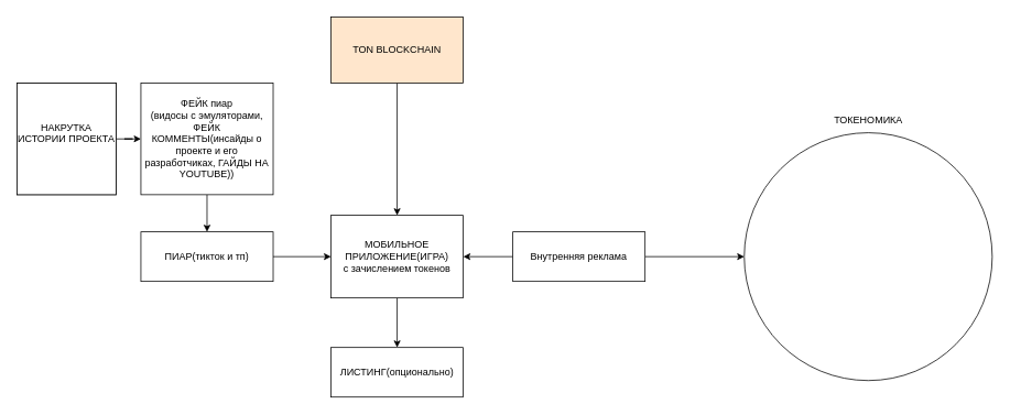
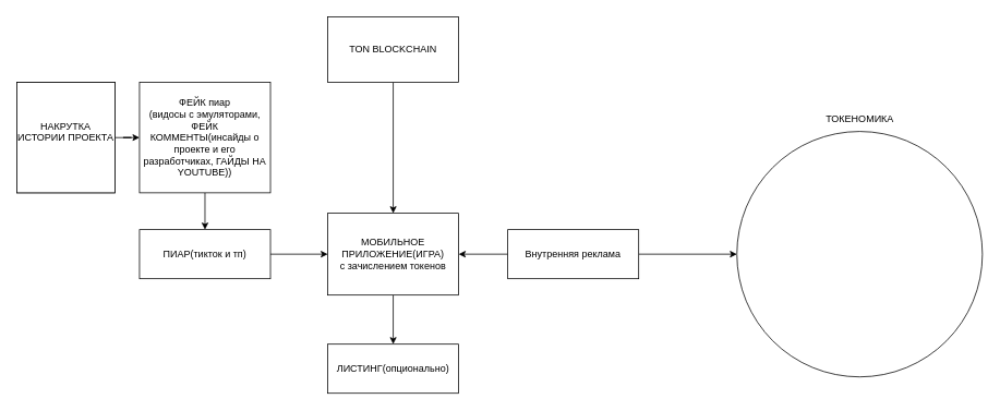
- <mxCell id="3" value="TON BLOCKCHAIN" style="rounded=0;whiteSpace=wrap;html=1;fillColor=#ffe6cc;" vertex="1" parent="1"><mxGeometry x="400" y="20" width="160" height="80" as="geometry" /></mxCell>
+ <mxCell id="3" value="TON BLOCKCHAIN" style="rounded=0;whiteSpace=wrap;html=1;" vertex="1" parent="1"><mxGeometry x="400" y="20" width="160" height="80" as="geometry" /></mxCell>
